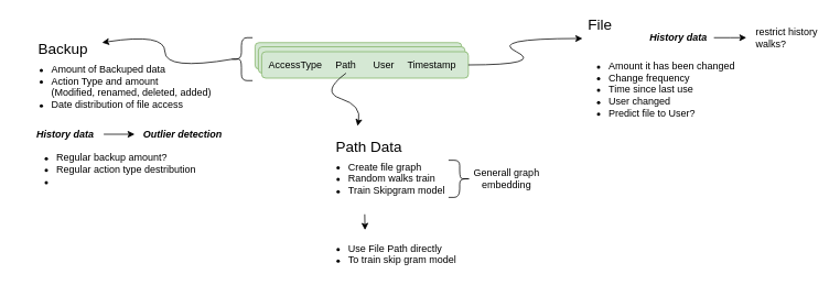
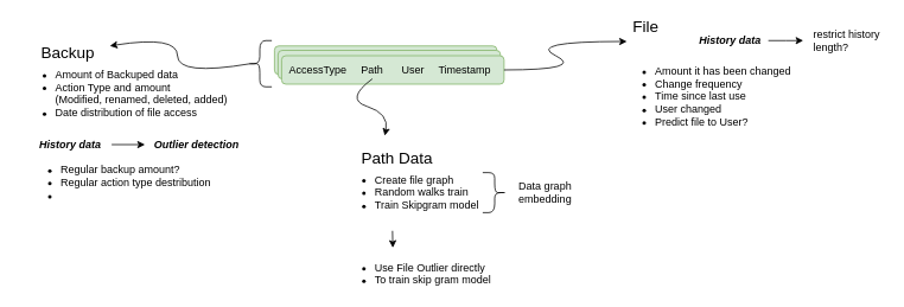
- <mxCell id="33" value="restrict history walks?" style="text;html=1;strokeColor=none;fillColor=none;align=left;verticalAlign=middle;whiteSpace=wrap;rounded=0;" parent="1" vertex="1"><mxGeometry x="912" y="35" width="82" height="20" as="geometry" /></mxCell>
+ <mxCell id="33" value="restrict history length?" style="text;html=1;strokeColor=none;fillColor=none;align=left;verticalAlign=middle;whiteSpace=wrap;rounded=0;" parent="1" vertex="1"><mxGeometry x="912" y="35" width="82" height="20" as="geometry" /></mxCell>
- <mxCell id="25" value="Generall graph embedding" style="text;html=1;strokeColor=none;fillColor=none;align=center;verticalAlign=middle;whiteSpace=wrap;rounded=0;" parent="22" vertex="1"><mxGeometry x="189" y="30" width="89" height="20" as="geometry" /></mxCell>
+ <mxCell id="25" value="Data graph embedding" style="text;html=1;strokeColor=none;fillColor=none;align=center;verticalAlign=middle;whiteSpace=wrap;rounded=0;" parent="22" vertex="1"><mxGeometry x="189" y="30" width="89" height="20" as="geometry" /></mxCell>
- <mxCell id="26" value="&lt;ul&gt;&lt;li&gt;Use File Path directly&amp;nbsp;&lt;/li&gt;&lt;li&gt;To train skip gram model&lt;/li&gt;&lt;/ul&gt;" style="text;strokeColor=none;fillColor=none;html=1;whiteSpace=wrap;verticalAlign=middle;overflow=hidden;" parent="1" vertex="1"><mxGeometry x="379" y="279" width="252" height="44" as="geometry" /></mxCell>
+ <mxCell id="26" value="&lt;ul&gt;&lt;li&gt;Use File Outlier directly&amp;nbsp;&lt;/li&gt;&lt;li&gt;To train skip gram model&lt;/li&gt;&lt;/ul&gt;" style="text;strokeColor=none;fillColor=none;html=1;whiteSpace=wrap;verticalAlign=middle;overflow=hidden;" parent="1" vertex="1"><mxGeometry x="379" y="279" width="252" height="44" as="geometry" /></mxCell>
